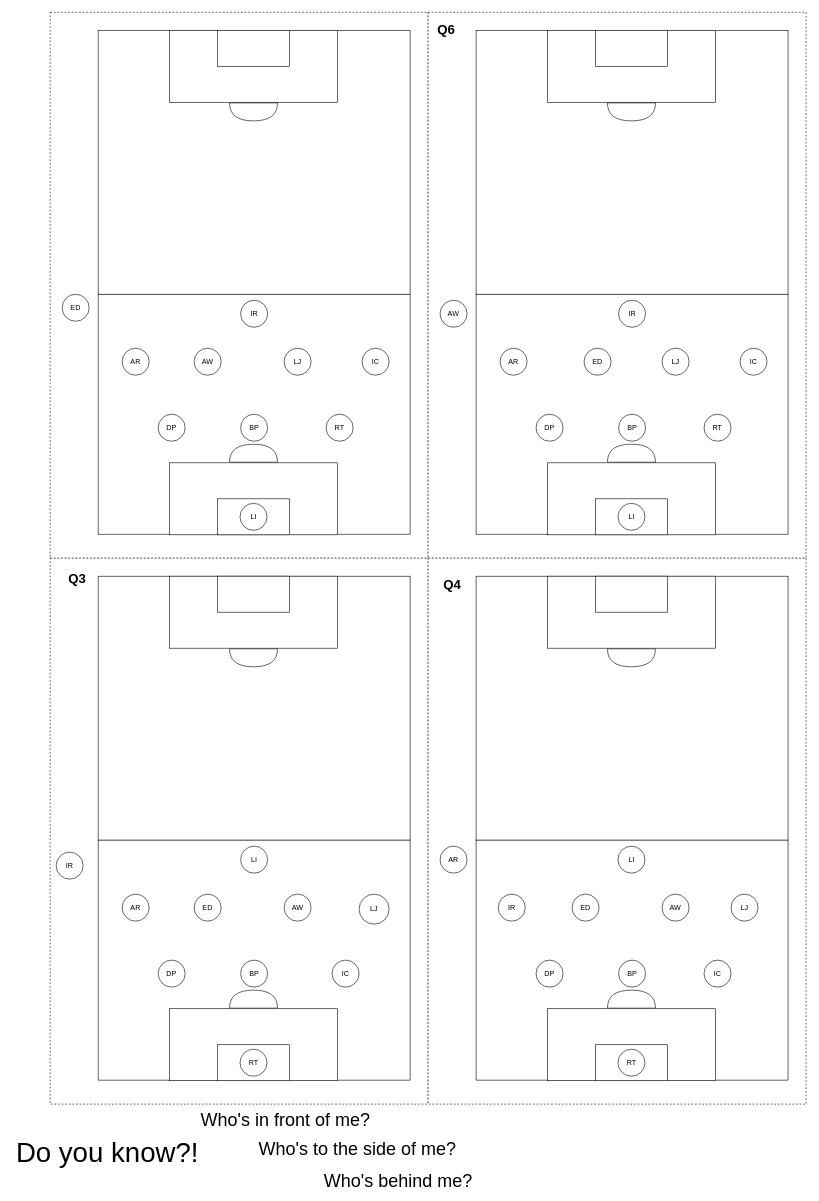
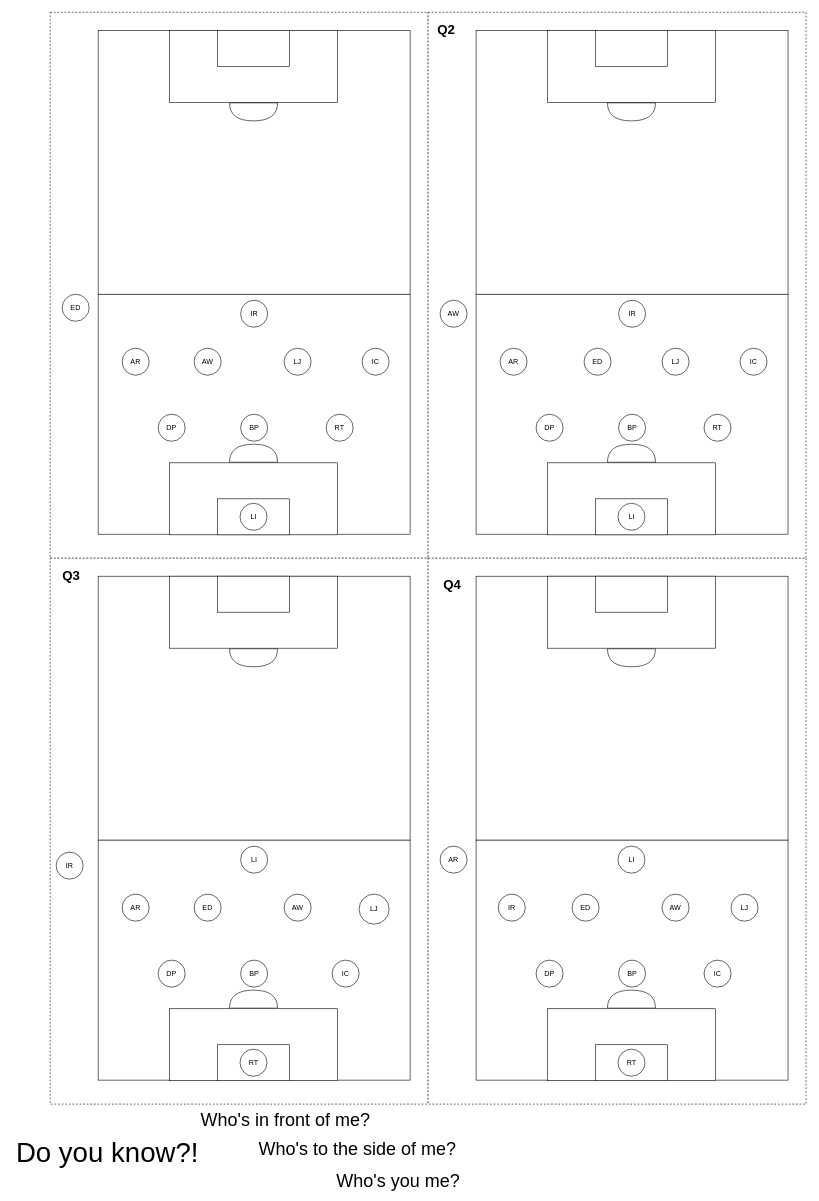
- <mxCell id="46" value="&lt;font size=&quot;1&quot;&gt;&lt;b&gt;&lt;font style=&quot;font-size: 22px&quot;&gt;Q6&lt;/font&gt;&lt;/b&gt;&lt;/font&gt;" style="text;html=1;align=center;verticalAlign=middle;resizable=0;points=[];autosize=1;" parent="24" vertex="1"><mxGeometry x="10" y="20" width="40" height="20" as="geometry" /></mxCell>
+ <mxCell id="46" value="&lt;font size=&quot;1&quot;&gt;&lt;b&gt;&lt;font style=&quot;font-size: 22px&quot;&gt;Q2&lt;/font&gt;&lt;/b&gt;&lt;/font&gt;" style="text;html=1;align=center;verticalAlign=middle;resizable=0;points=[];autosize=1;" parent="24" vertex="1"><mxGeometry x="10" y="20" width="40" height="20" as="geometry" /></mxCell>
- <mxCell id="69" value="&lt;b&gt;&lt;font style=&quot;font-size: 22px&quot;&gt;Q3&lt;/font&gt;&lt;/b&gt;" style="text;html=1;align=center;verticalAlign=middle;resizable=0;points=[];autosize=1;" parent="47" vertex="1"><mxGeometry x="25" y="25" width="40" height="20" as="geometry" /></mxCell>
+ <mxCell id="69" value="&lt;b&gt;&lt;font style=&quot;font-size: 22px&quot;&gt;Q3&lt;/font&gt;&lt;/b&gt;" style="text;html=1;align=center;verticalAlign=middle;resizable=0;points=[];autosize=1;" parent="47" vertex="1"><mxGeometry x="15" y="20" width="40" height="20" as="geometry" /></mxCell>
- <mxCell id="95" value="&lt;font style=&quot;font-size: 30px&quot;&gt;Who's behind me?&lt;br&gt;&lt;/font&gt;" style="text;html=1;align=center;verticalAlign=middle;resizable=0;points=[];autosize=1;" parent="1" vertex="1"><mxGeometry x="533" y="1954" width="260" height="26" as="geometry" /></mxCell>
+ <mxCell id="95" value="&lt;font style=&quot;font-size: 30px&quot;&gt;Who's you me?&lt;br&gt;&lt;/font&gt;" style="text;html=1;align=center;verticalAlign=middle;resizable=0;points=[];autosize=1;" parent="1" vertex="1"><mxGeometry x="533" y="1954" width="260" height="26" as="geometry" /></mxCell>
